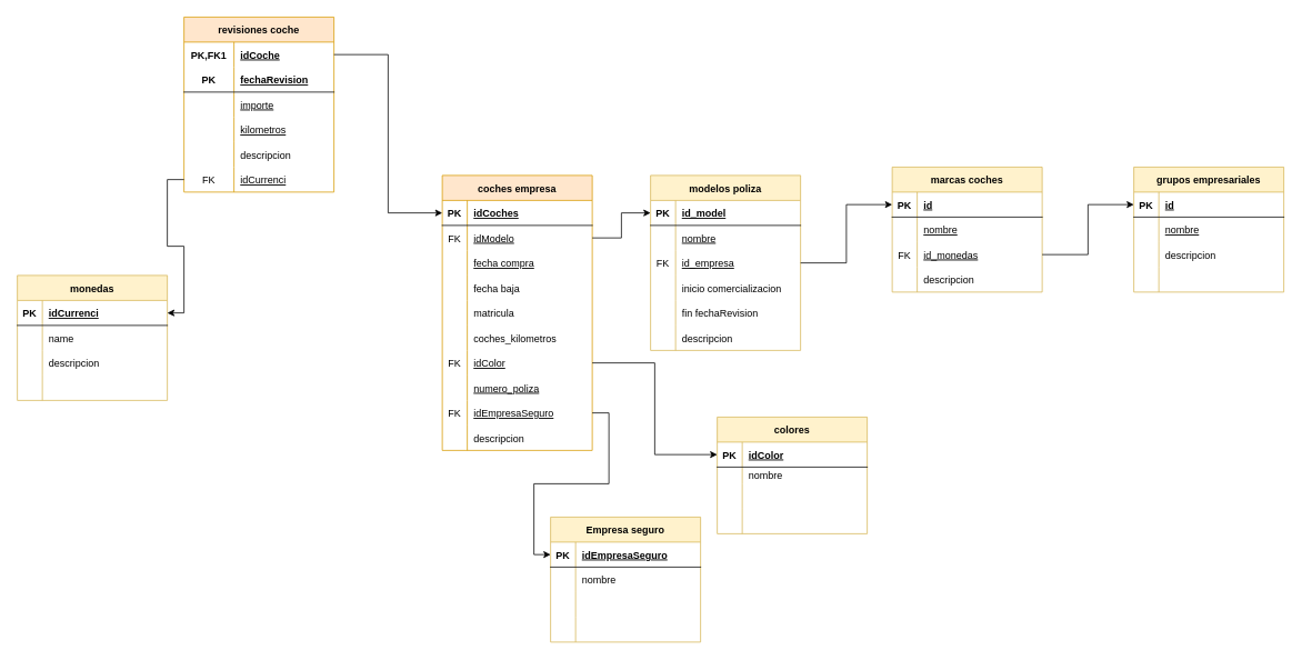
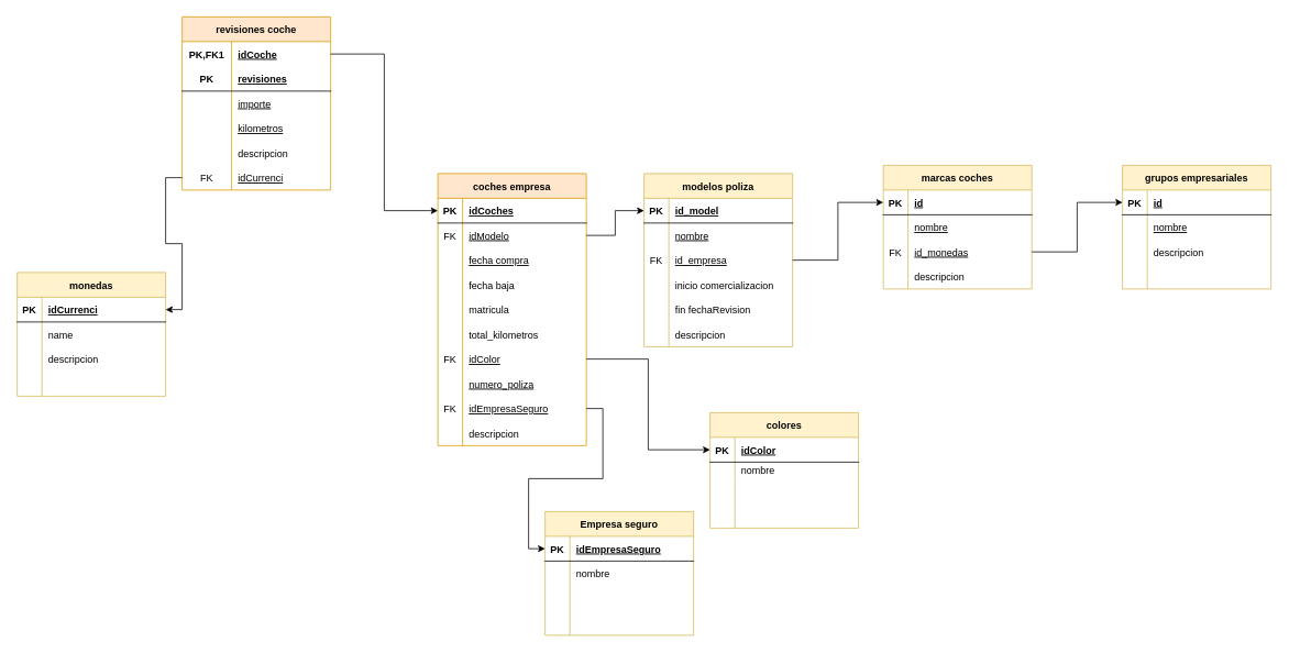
- <mxCell id="115" value="fechaRevision" style="shape=partialRectangle;connectable=0;fillColor=none;top=0;left=0;bottom=0;right=0;align=left;spacingLeft=6;fontStyle=5;overflow=hidden;" vertex="1" parent="113"><mxGeometry x="60" width="120" height="30" as="geometry"><mxRectangle width="120" height="30" as="alternateBounds" /></mxGeometry></mxCell>
+ <mxCell id="115" value="revisiones" style="shape=partialRectangle;connectable=0;fillColor=none;top=0;left=0;bottom=0;right=0;align=left;spacingLeft=6;fontStyle=5;overflow=hidden;" vertex="1" parent="113"><mxGeometry x="60" width="120" height="30" as="geometry"><mxRectangle width="120" height="30" as="alternateBounds" /></mxGeometry></mxCell>
- <mxCell id="20" value="coches_kilometros" style="shape=partialRectangle;connectable=0;fillColor=none;top=0;left=0;bottom=0;right=0;align=left;spacingLeft=6;overflow=hidden;fontStyle=0" vertex="1" parent="18"><mxGeometry x="30" width="150" height="30" as="geometry"><mxRectangle width="150" height="30" as="alternateBounds" /></mxGeometry></mxCell>
+ <mxCell id="20" value="total_kilometros" style="shape=partialRectangle;connectable=0;fillColor=none;top=0;left=0;bottom=0;right=0;align=left;spacingLeft=6;overflow=hidden;fontStyle=0" vertex="1" parent="18"><mxGeometry x="30" width="150" height="30" as="geometry"><mxRectangle width="150" height="30" as="alternateBounds" /></mxGeometry></mxCell>
